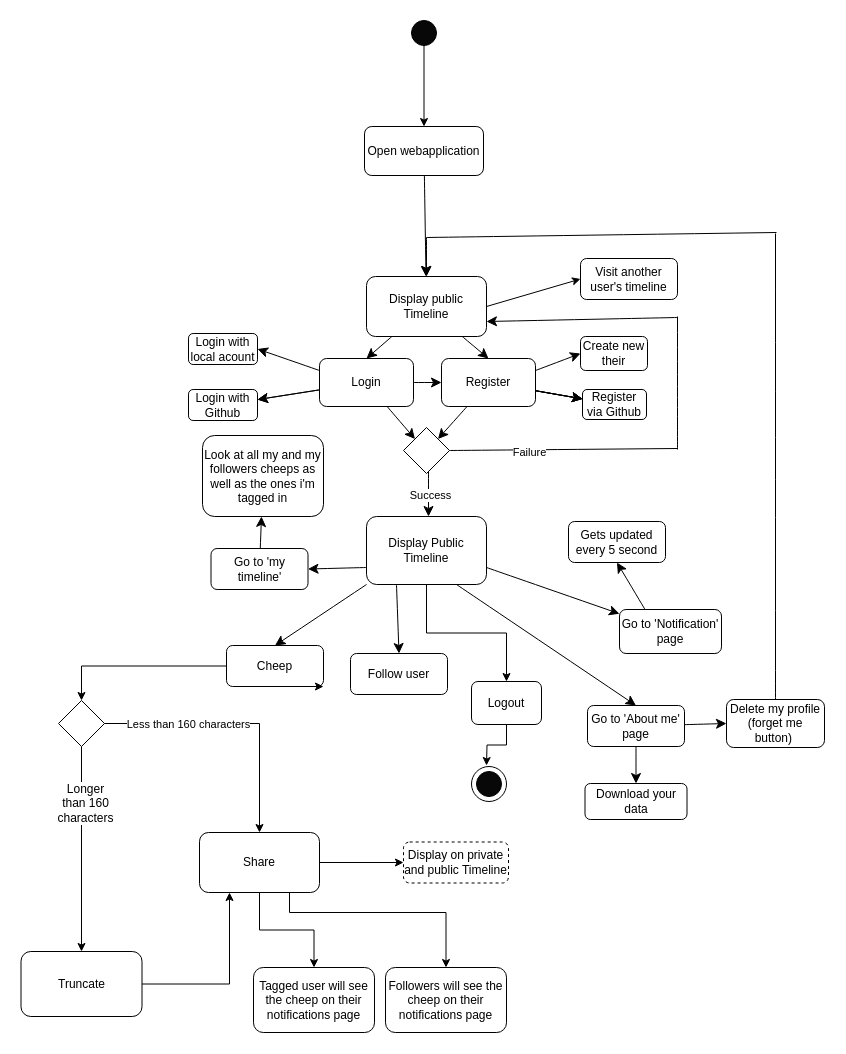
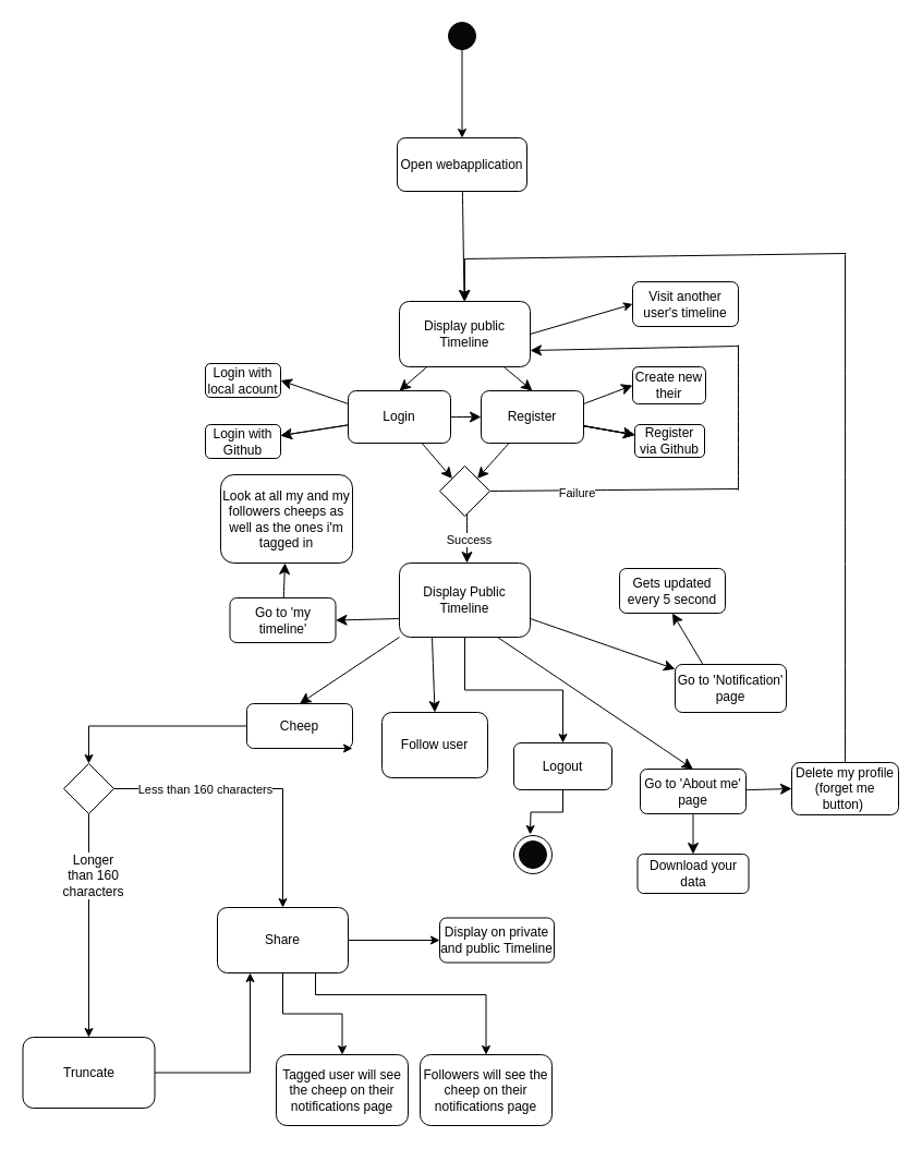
- <mxCell id="22" value="Follow user" style="rounded=1;whiteSpace=wrap;html=1;labelBackgroundColor=none;" vertex="1" parent="1"><mxGeometry x="350" y="653" width="97" height="41" as="geometry" /></mxCell>
+ <mxCell id="22" value="Follow user" style="rounded=1;whiteSpace=wrap;html=1;labelBackgroundColor=none;" vertex="1" parent="1"><mxGeometry x="350" y="653" width="97" height="60" as="geometry" /></mxCell>
- <mxCell id="64" value="Logout" style="rounded=1;whiteSpace=wrap;html=1;labelBackgroundColor=none;" vertex="1" parent="1"><mxGeometry x="471" y="681" width="70" height="43" as="geometry" /></mxCell>
+ <mxCell id="64" value="Logout" style="rounded=1;whiteSpace=wrap;html=1;labelBackgroundColor=none;" vertex="1" parent="1"><mxGeometry x="471" y="681" width="90" height="43" as="geometry" /></mxCell>
- <mxCell id="34" value="Display on private and public Timeline" style="rounded=1;whiteSpace=wrap;html=1;labelBackgroundColor=none;dashed=1;" vertex="1" parent="1"><mxGeometry x="403" y="841.5" width="105" height="41" as="geometry" /></mxCell>
+ <mxCell id="34" value="Display on private and public Timeline" style="rounded=1;whiteSpace=wrap;html=1;labelBackgroundColor=none;" vertex="1" parent="1"><mxGeometry x="403" y="841.5" width="105" height="41" as="geometry" /></mxCell>
